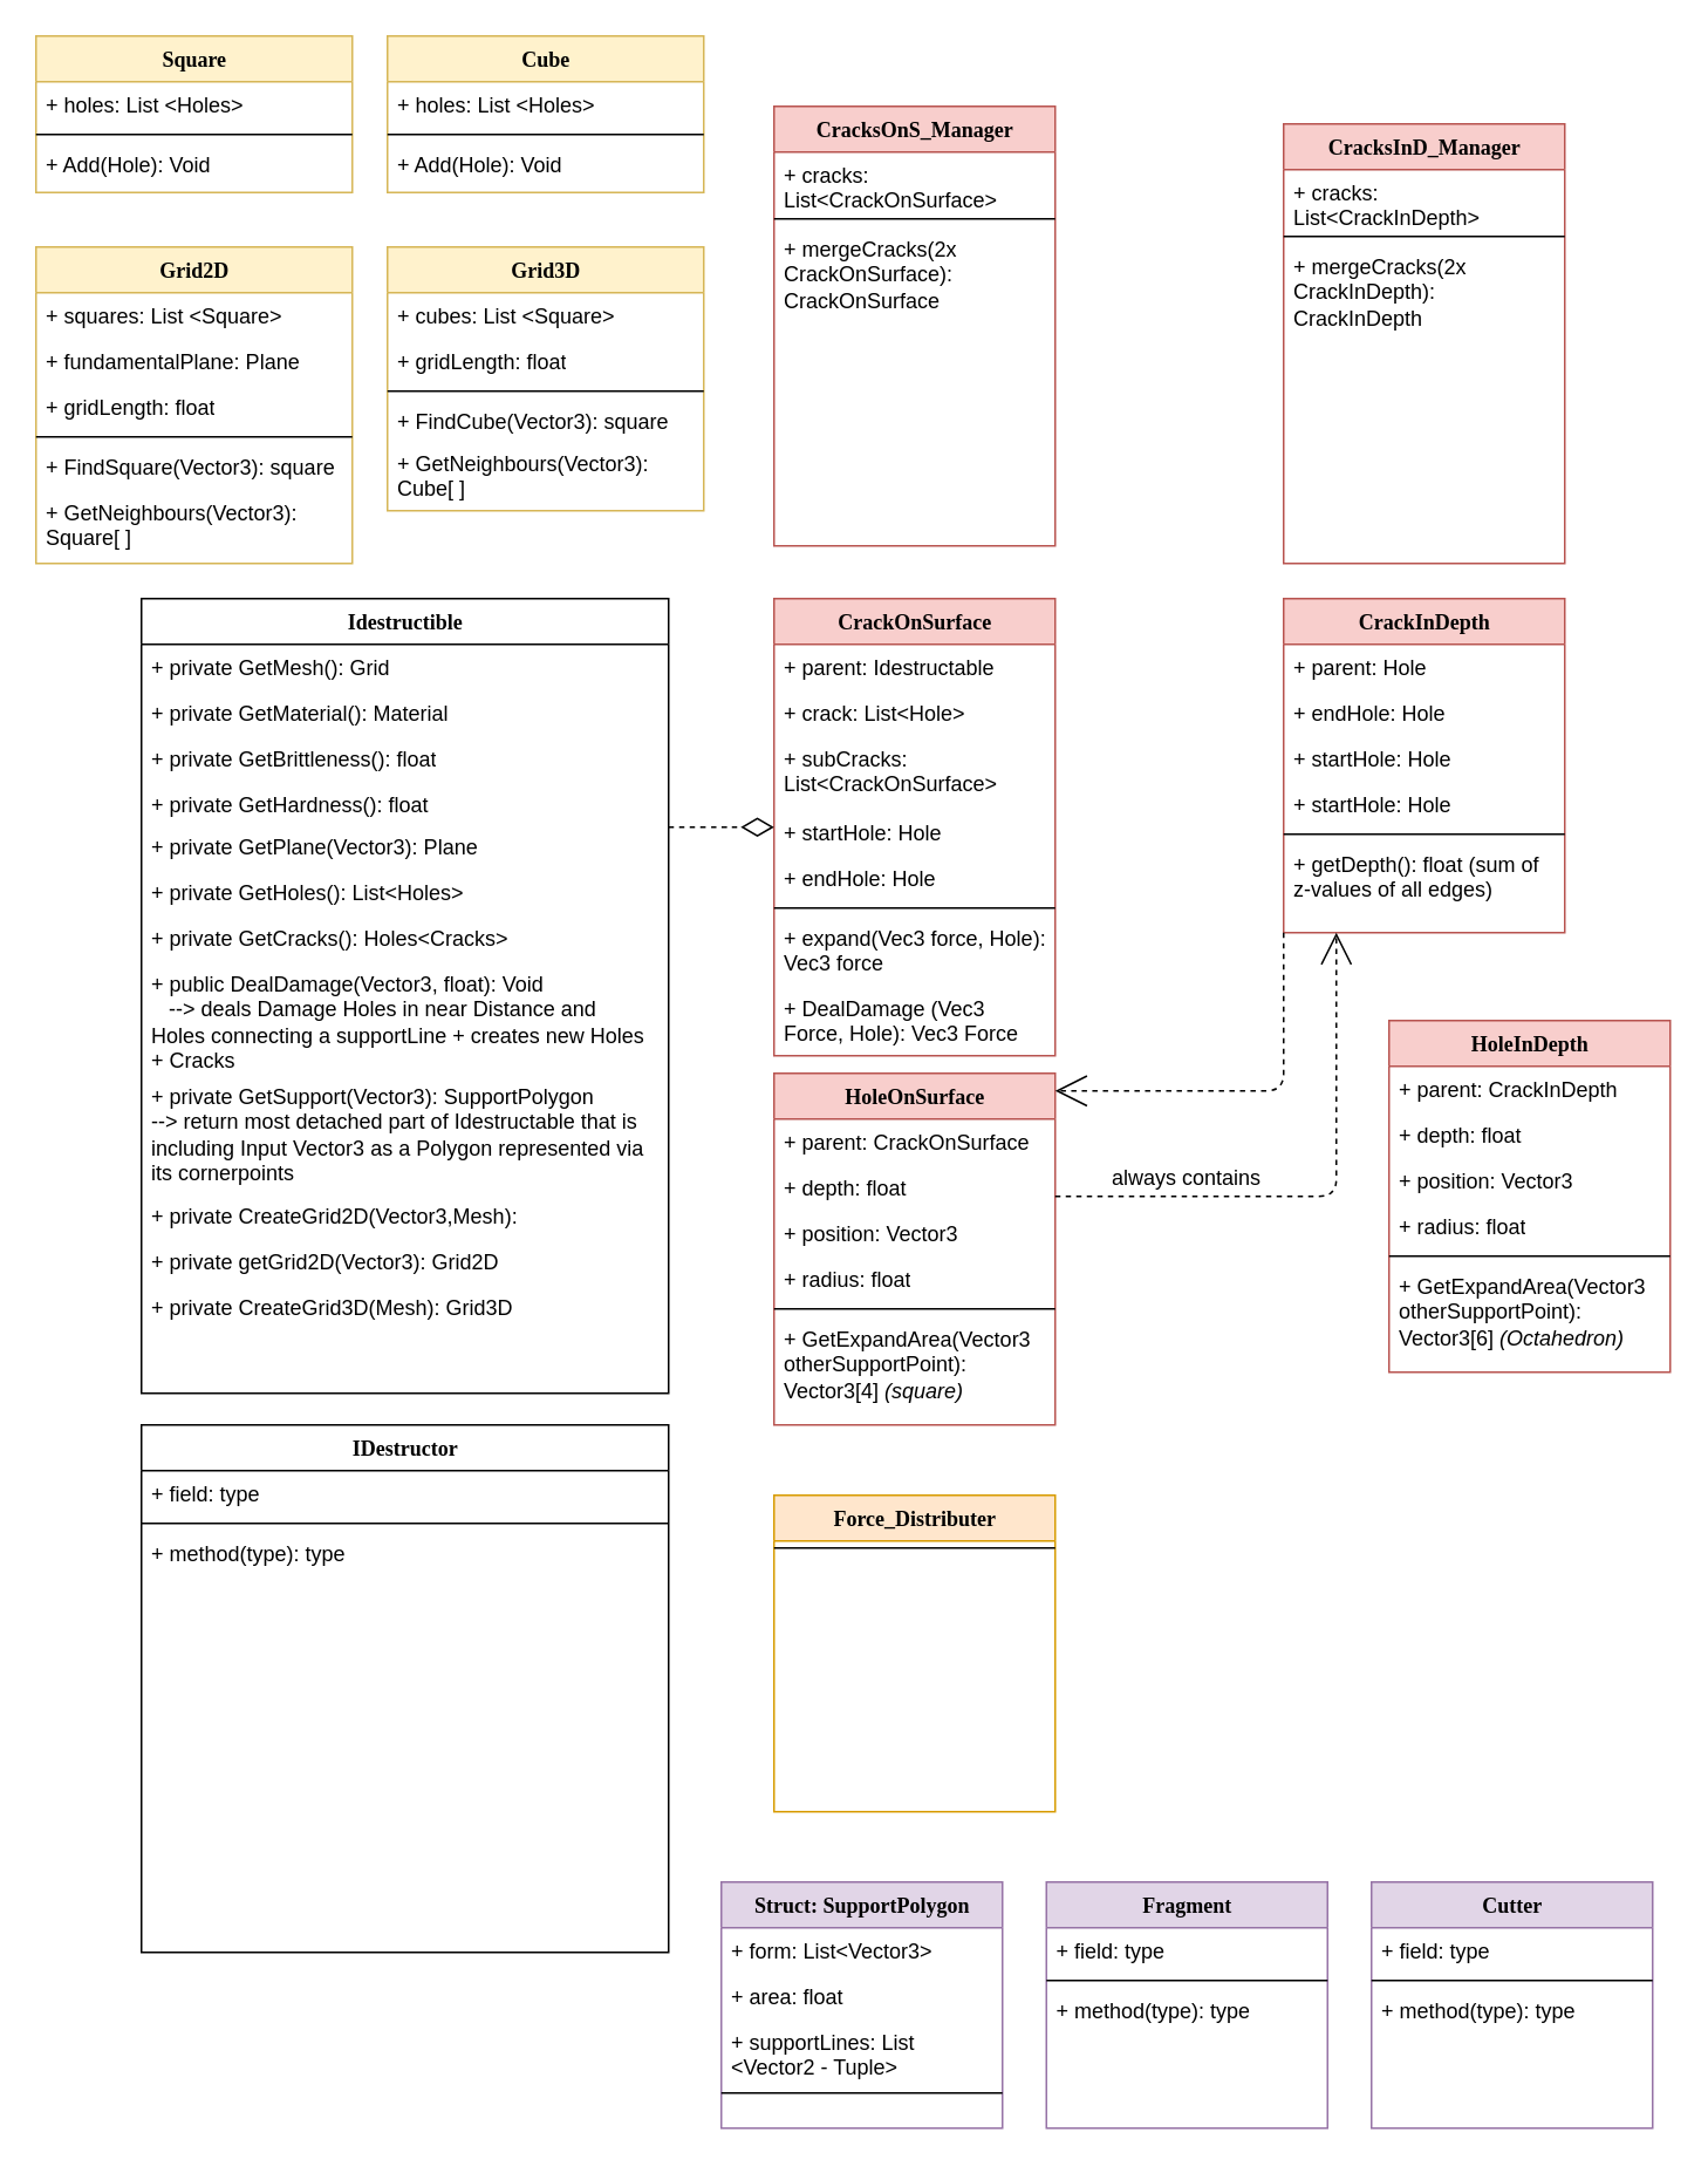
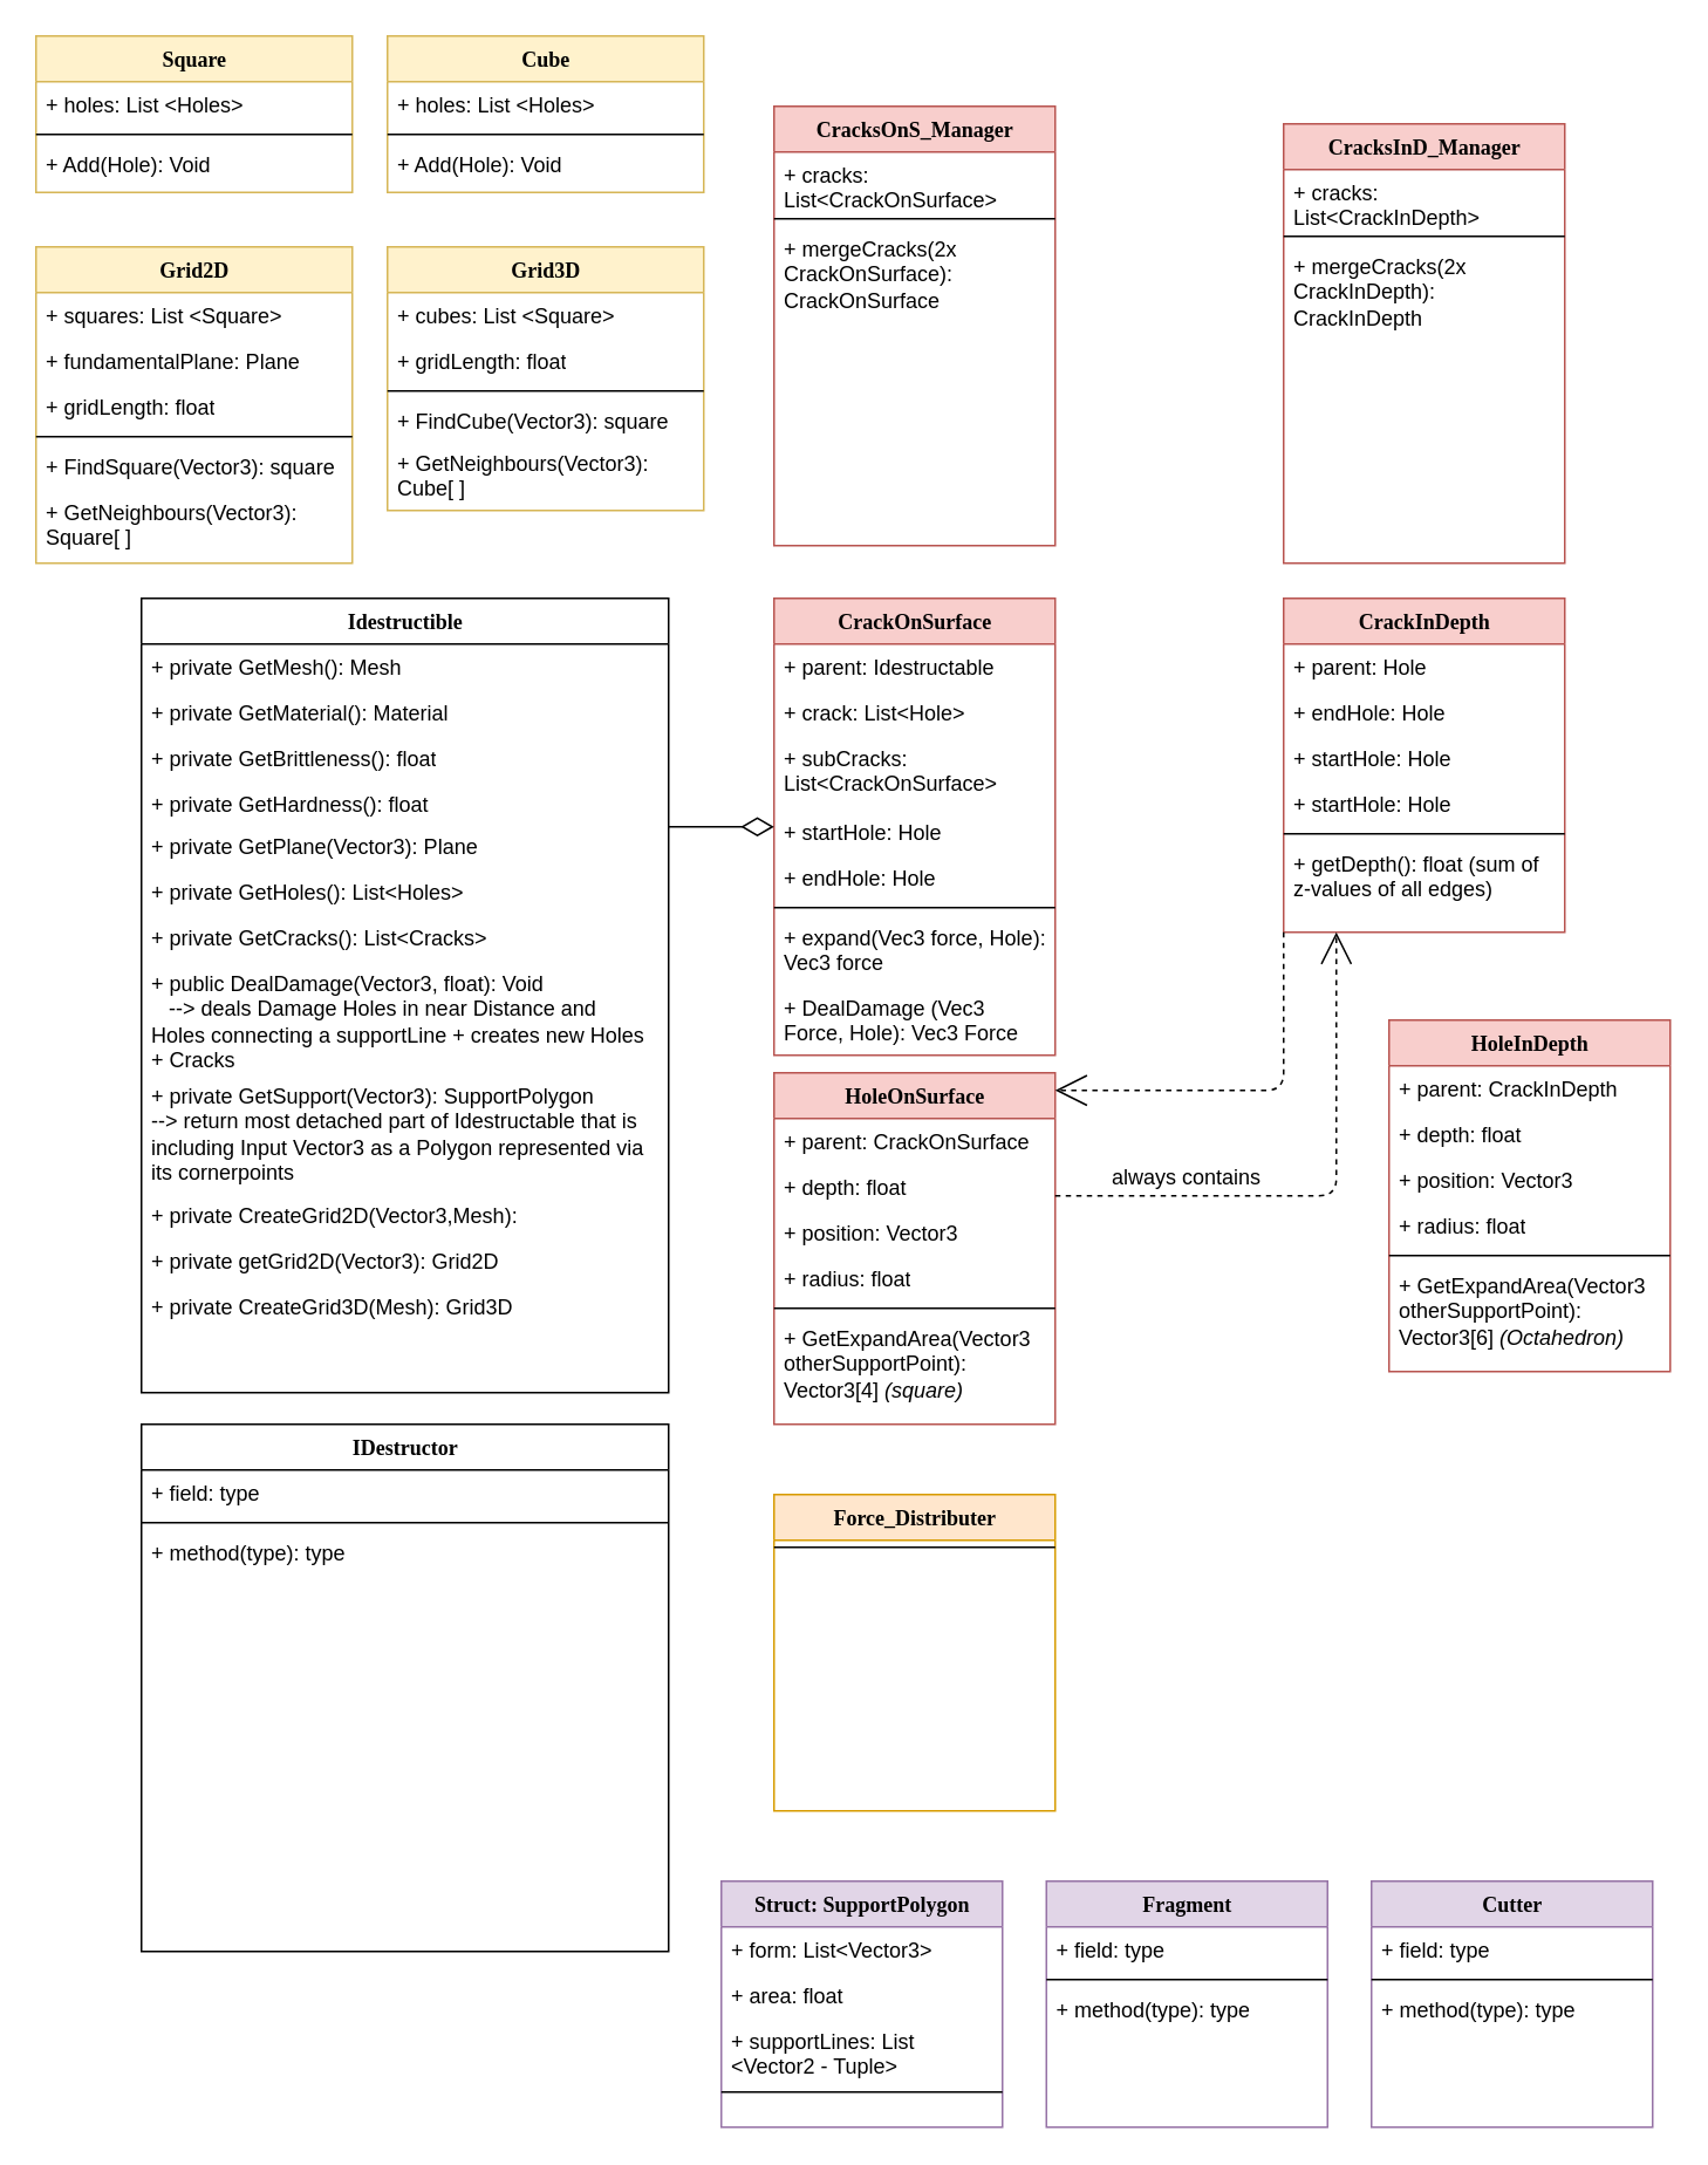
- <mxCell id="3" value="+ private GetMesh(): Grid" style="text;html=1;strokeColor=none;fillColor=none;align=left;verticalAlign=top;spacingLeft=4;spacingRight=4;whiteSpace=wrap;overflow=hidden;rotatable=0;points=[[0,0.5],[1,0.5]];portConstraint=eastwest;" parent="2" vertex="1"><mxGeometry y="26" width="300" height="26" as="geometry" /></mxCell>
+ <mxCell id="3" value="+ private GetMesh(): Mesh" style="text;html=1;strokeColor=none;fillColor=none;align=left;verticalAlign=top;spacingLeft=4;spacingRight=4;whiteSpace=wrap;overflow=hidden;rotatable=0;points=[[0,0.5],[1,0.5]];portConstraint=eastwest;" parent="2" vertex="1"><mxGeometry y="26" width="300" height="26" as="geometry" /></mxCell>
- <mxCell id="50" style="edgeStyle=elbowEdgeStyle;html=1;labelBackgroundColor=none;startFill=0;startSize=8;endArrow=diamondThin;endFill=0;endSize=16;fontFamily=Verdana;fontSize=12;elbow=vertical;dashed=1;" parent="1" source="2" target="15" edge="1"><mxGeometry relative="1" as="geometry"><mxPoint x="250" y="519.882" as="sourcePoint" /></mxGeometry></mxCell>
+ <mxCell id="50" style="edgeStyle=elbowEdgeStyle;html=1;labelBackgroundColor=none;startFill=0;startSize=8;endArrow=diamondThin;endFill=0;endSize=16;fontFamily=Verdana;fontSize=12;elbow=vertical;" parent="1" source="2" target="15" edge="1"><mxGeometry relative="1" as="geometry"><mxPoint x="250" y="519.882" as="sourcePoint" /></mxGeometry></mxCell>
- <mxCell id="9" value="+ private GetCracks(): Holes&amp;lt;Cracks&amp;gt;" style="text;html=1;strokeColor=none;fillColor=none;align=left;verticalAlign=top;spacingLeft=4;spacingRight=4;whiteSpace=wrap;overflow=hidden;rotatable=0;points=[[0,0.5],[1,0.5]];portConstraint=eastwest;" parent="2" vertex="1"><mxGeometry y="180" width="300" height="26" as="geometry" /></mxCell>
+ <mxCell id="9" value="+ private GetCracks(): List&amp;lt;Cracks&amp;gt;" style="text;html=1;strokeColor=none;fillColor=none;align=left;verticalAlign=top;spacingLeft=4;spacingRight=4;whiteSpace=wrap;overflow=hidden;rotatable=0;points=[[0,0.5],[1,0.5]];portConstraint=eastwest;" parent="2" vertex="1"><mxGeometry y="180" width="300" height="26" as="geometry" /></mxCell>
